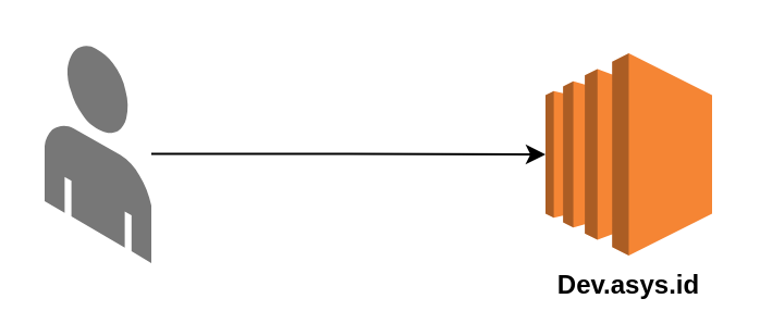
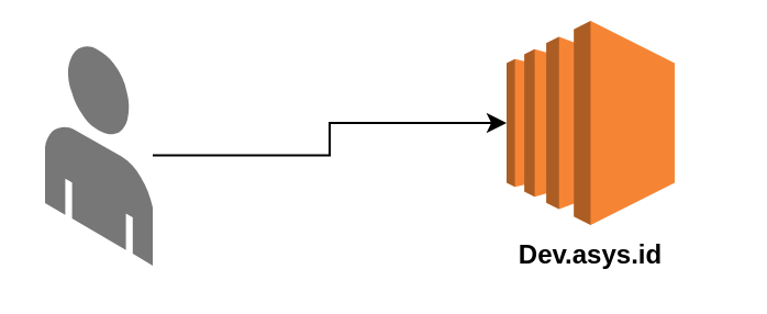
- <mxCell id="4" value="&lt;div&gt;&lt;b&gt;Dev.asys.id&lt;/b&gt;&lt;/div&gt;" style="outlineConnect=0;dashed=0;verticalLabelPosition=bottom;verticalAlign=top;align=center;html=1;shape=mxgraph.aws3.ec2;fillColor=#F58534;gradientColor=none;" vertex="1" parent="1"><mxGeometry x="250" y="24" width="76.5" height="93" as="geometry" /></mxCell>
+ <mxCell id="4" value="&lt;div&gt;&lt;b&gt;Dev.asys.id&lt;/b&gt;&lt;/div&gt;" style="outlineConnect=0;dashed=0;verticalLabelPosition=bottom;verticalAlign=top;align=center;html=1;shape=mxgraph.aws3.ec2;fillColor=#F58534;gradientColor=none;" vertex="1" parent="1"><mxGeometry x="230" y="9" width="76.5" height="93" as="geometry" /></mxCell>
